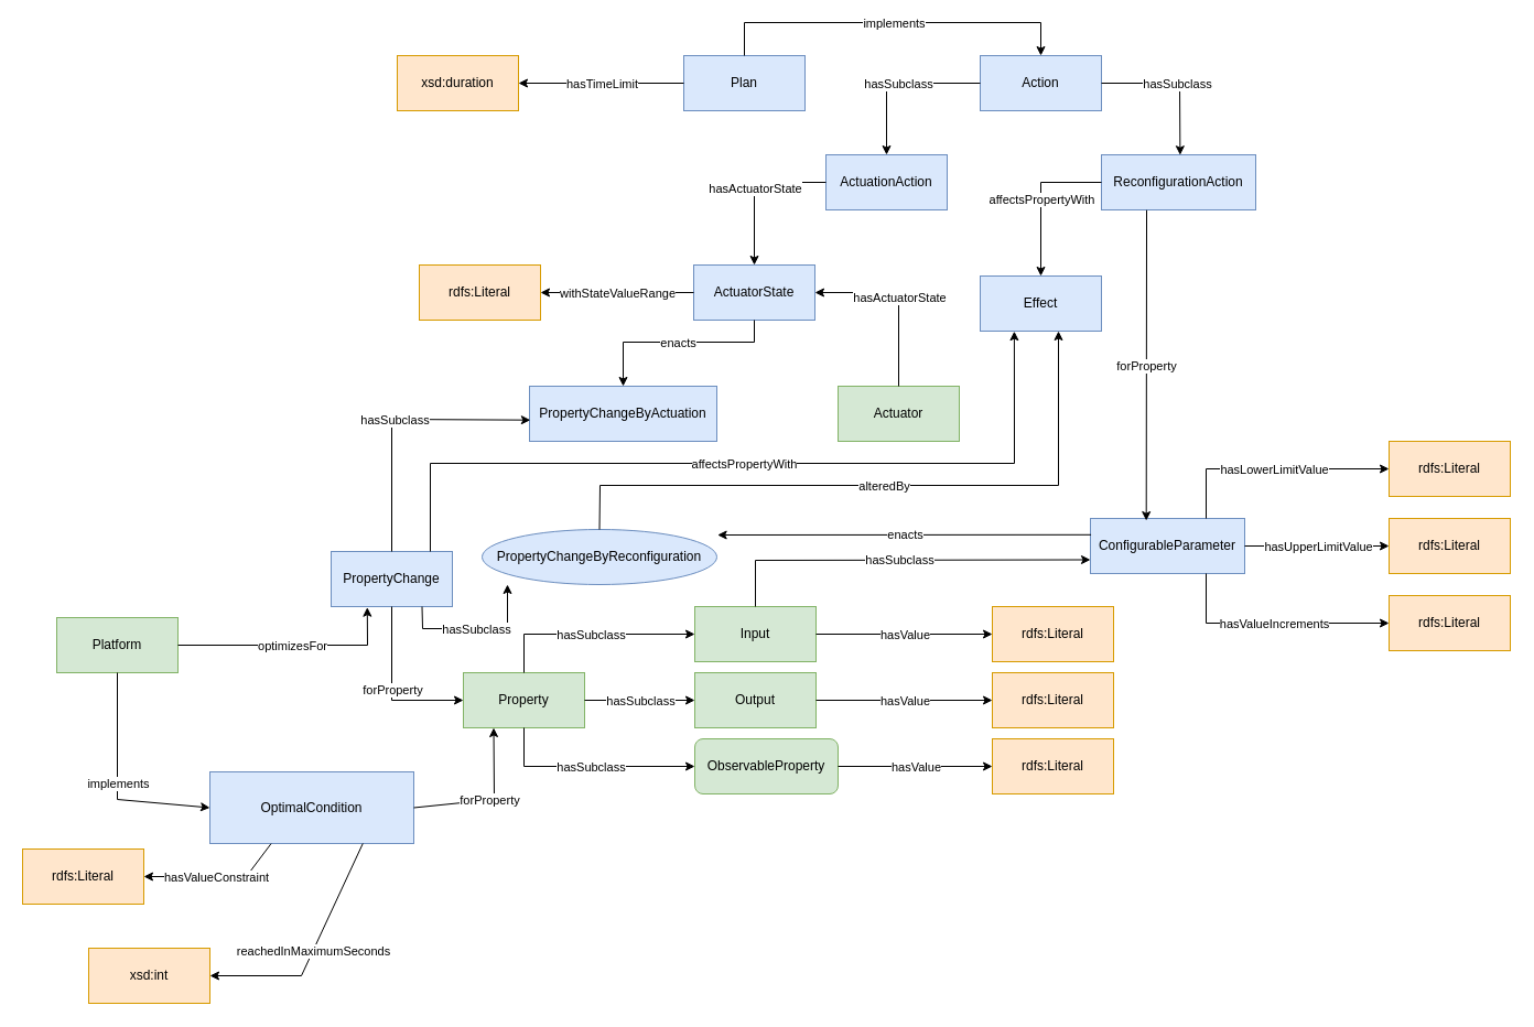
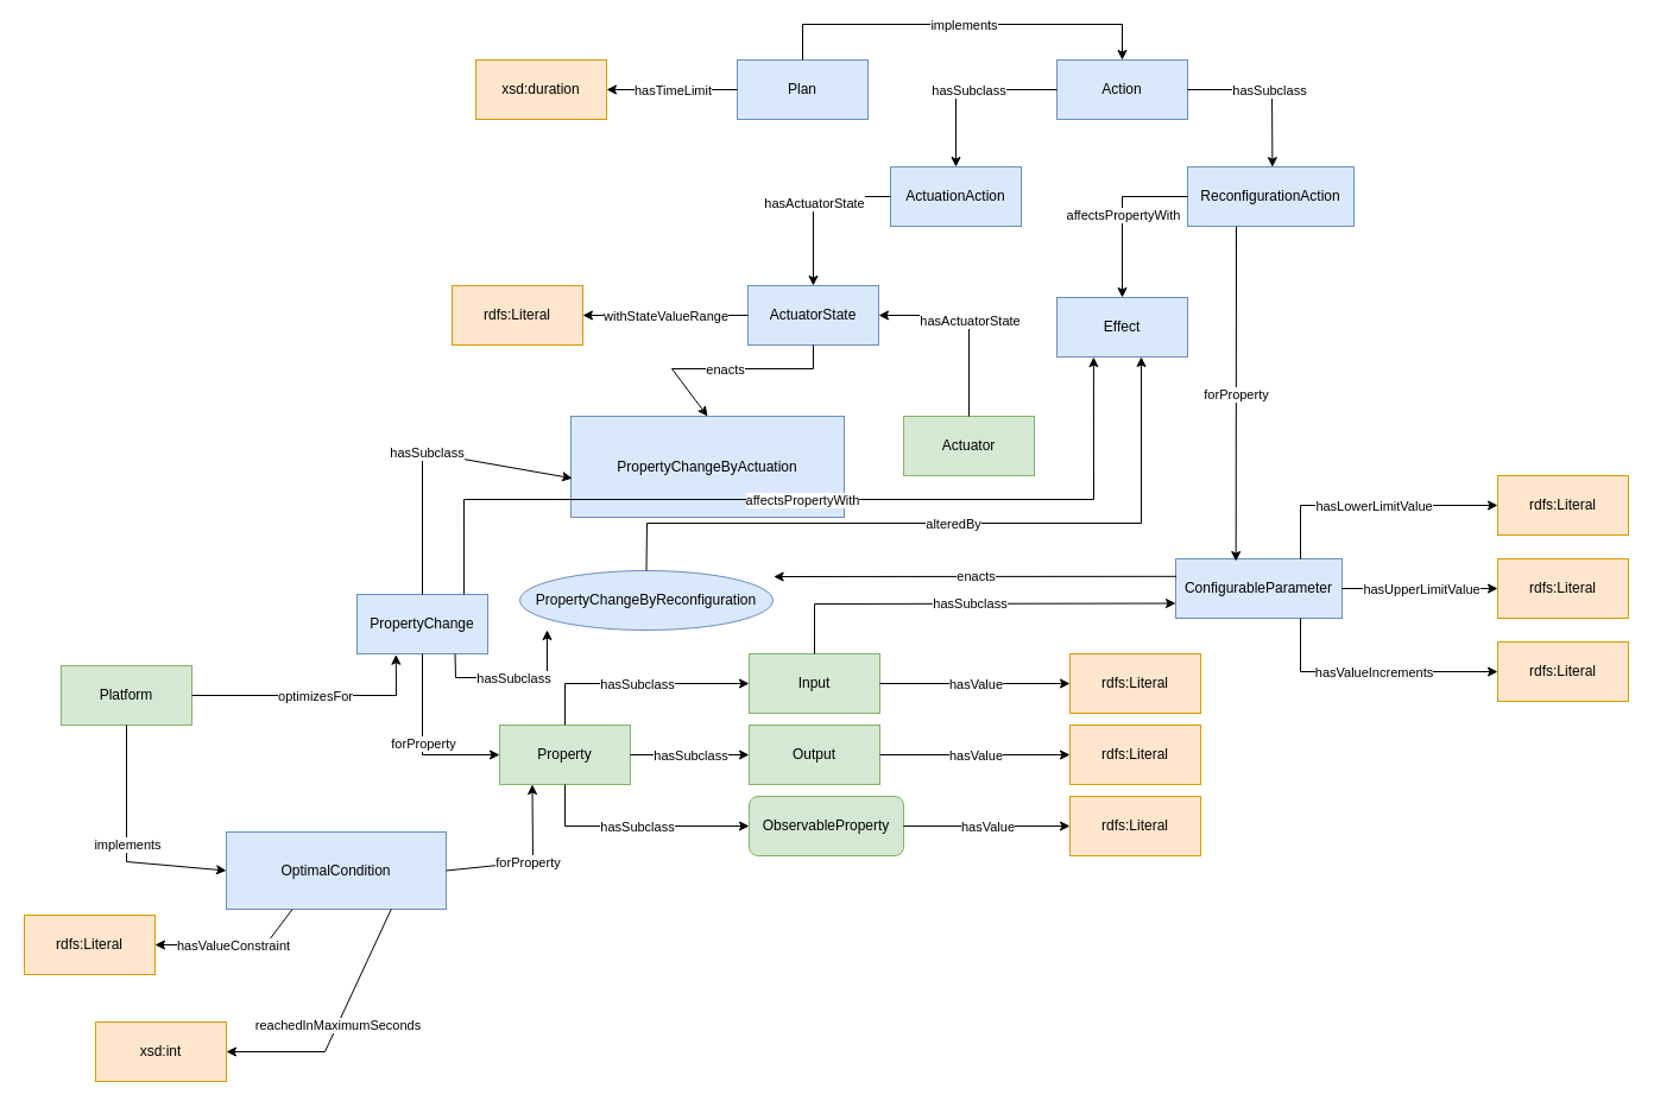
- <mxCell id="43" value="xsd:duration" style="html=1;whiteSpace=wrap;fillColor=#ffe6cc;strokeColor=#d79b00;" parent="1" vertex="1"><mxGeometry x="360" y="50" width="110" height="50" as="geometry" /></mxCell>
+ <mxCell id="43" value="xsd:duration" style="html=1;whiteSpace=wrap;fillColor=#ffe6cc;strokeColor=#d79b00;" parent="1" vertex="1"><mxGeometry x="400" y="50" width="110" height="50" as="geometry" /></mxCell>
- <mxCell id="18" value="PropertyChangeByActuation" style="html=1;whiteSpace=wrap;fillColor=#dae8fc;strokeColor=#6c8ebf;" parent="1" vertex="1"><mxGeometry x="480" y="350" width="170" height="50" as="geometry" /></mxCell>
+ <mxCell id="18" value="PropertyChangeByActuation" style="html=1;whiteSpace=wrap;fillColor=#dae8fc;strokeColor=#6c8ebf;" parent="1" vertex="1"><mxGeometry x="480" y="350" width="230" height="85" as="geometry" /></mxCell>
